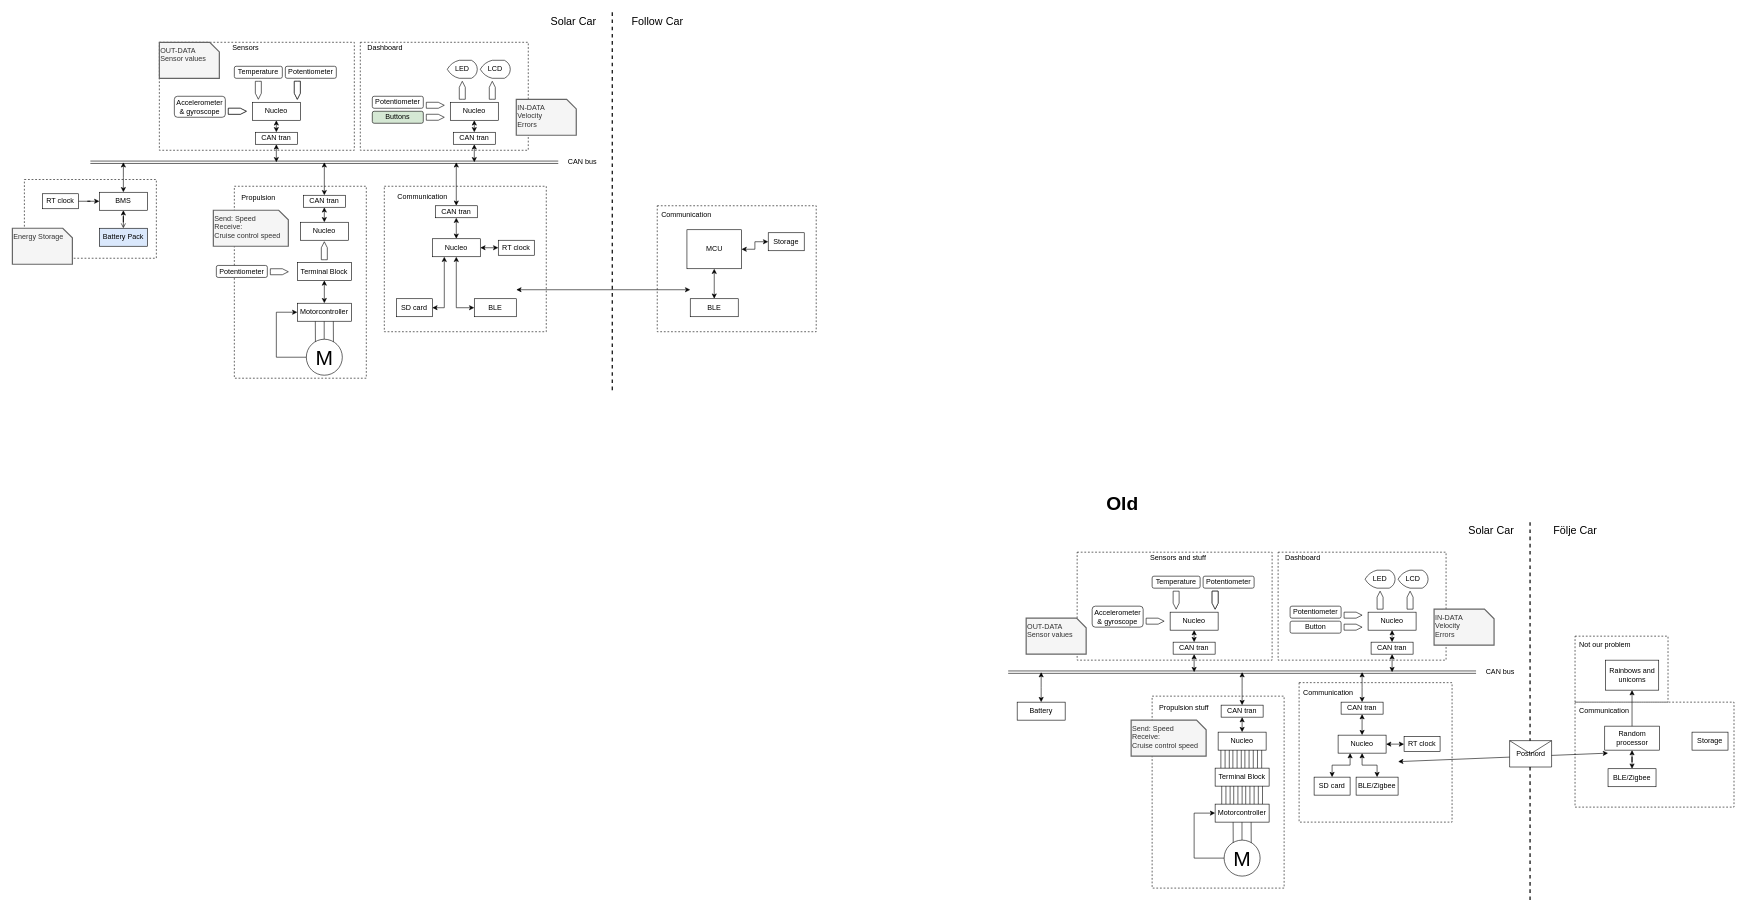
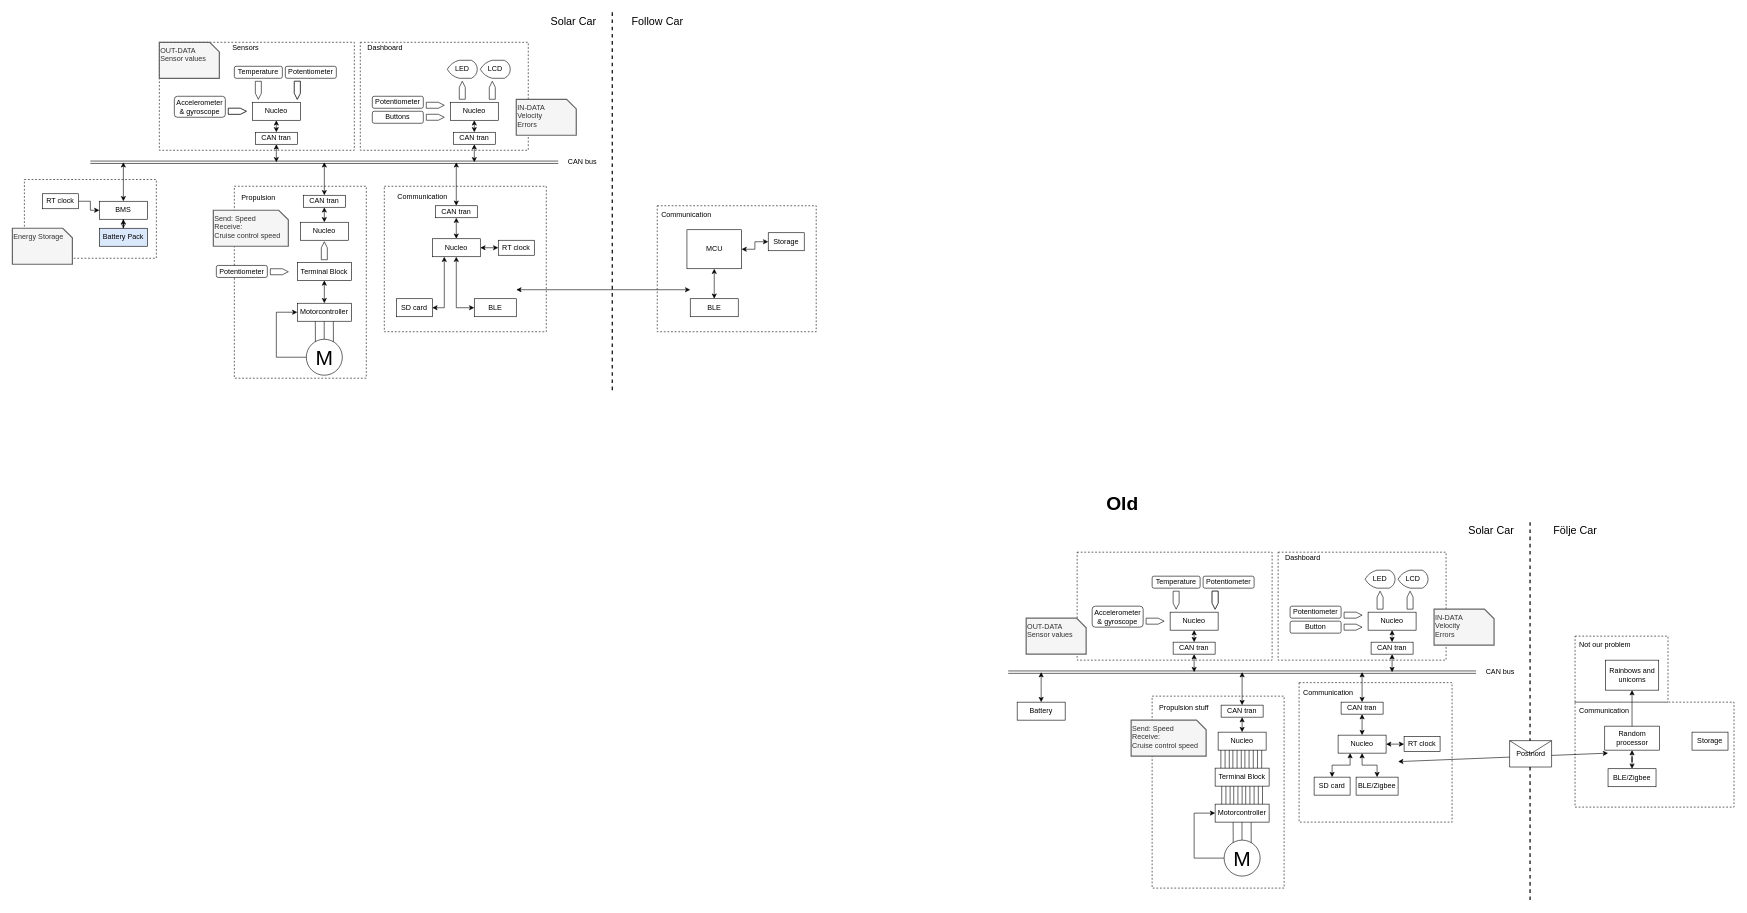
- <mxCell id="68" value="Buttons" style="rounded=1;whiteSpace=wrap;html=1;strokeWidth=1;fillColor=#d5e8d4;" parent="1" vertex="1"><mxGeometry x="620" y="185" width="85" height="20" as="geometry" /></mxCell>
+ <mxCell id="68" value="Buttons" style="rounded=1;whiteSpace=wrap;html=1;strokeWidth=1;" parent="1" vertex="1"><mxGeometry x="620" y="185" width="85" height="20" as="geometry" /></mxCell>
- <mxCell id="57" value="BMS" style="rounded=0;whiteSpace=wrap;html=1;" parent="1" vertex="1"><mxGeometry x="165" y="320" width="80" height="30" as="geometry" /></mxCell>
+ <mxCell id="57" value="BMS" style="rounded=0;whiteSpace=wrap;html=1;" parent="1" vertex="1"><mxGeometry x="165" y="335" width="80" height="30" as="geometry" /></mxCell>
- <mxCell id="161" value="Sensors and stuff" style="text;html=1;align=left;verticalAlign=middle;resizable=0;points=[];autosize=1;" parent="80" vertex="1"><mxGeometry x="235" y="100" width="110" height="20" as="geometry" /></mxCell>
